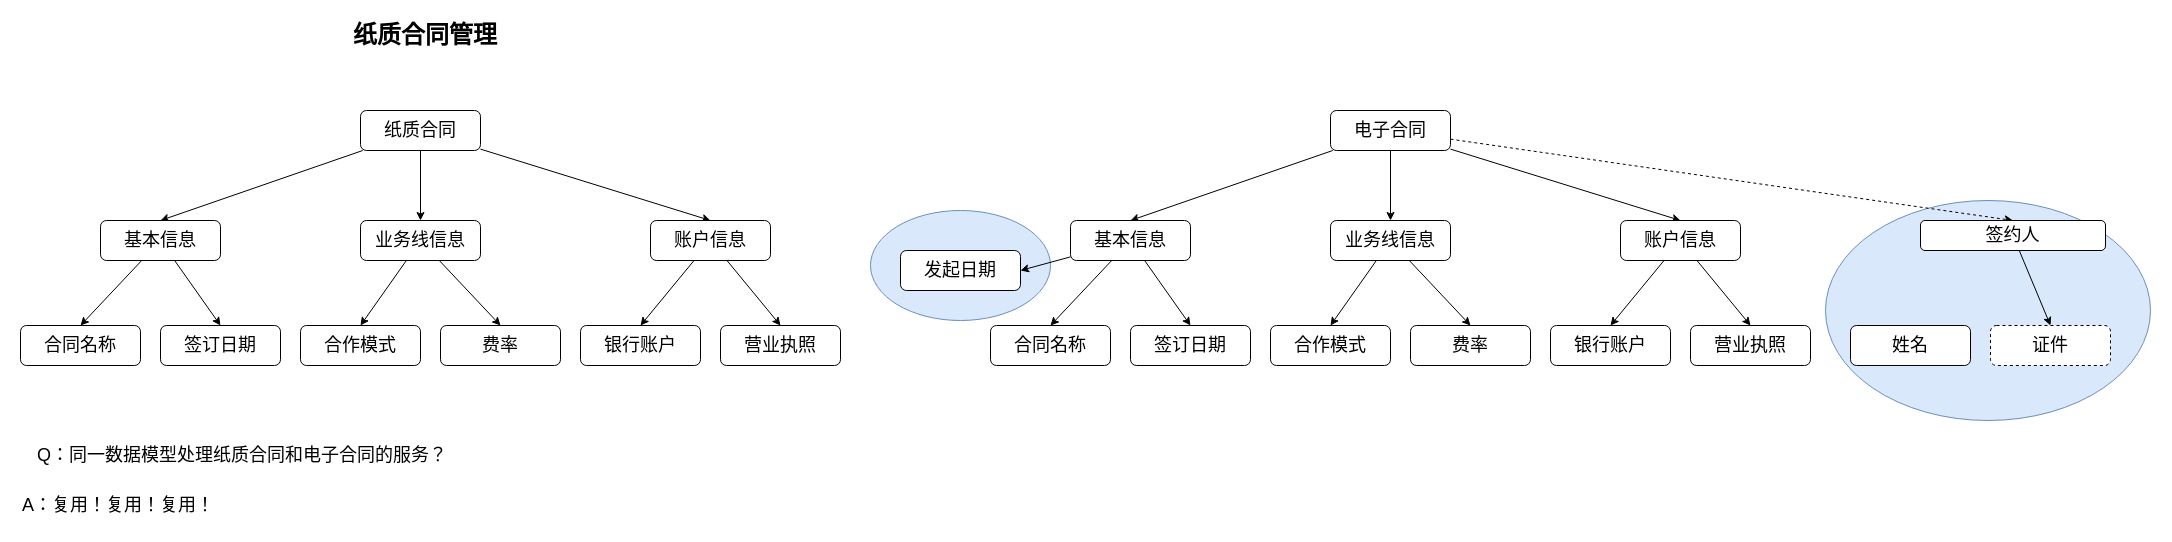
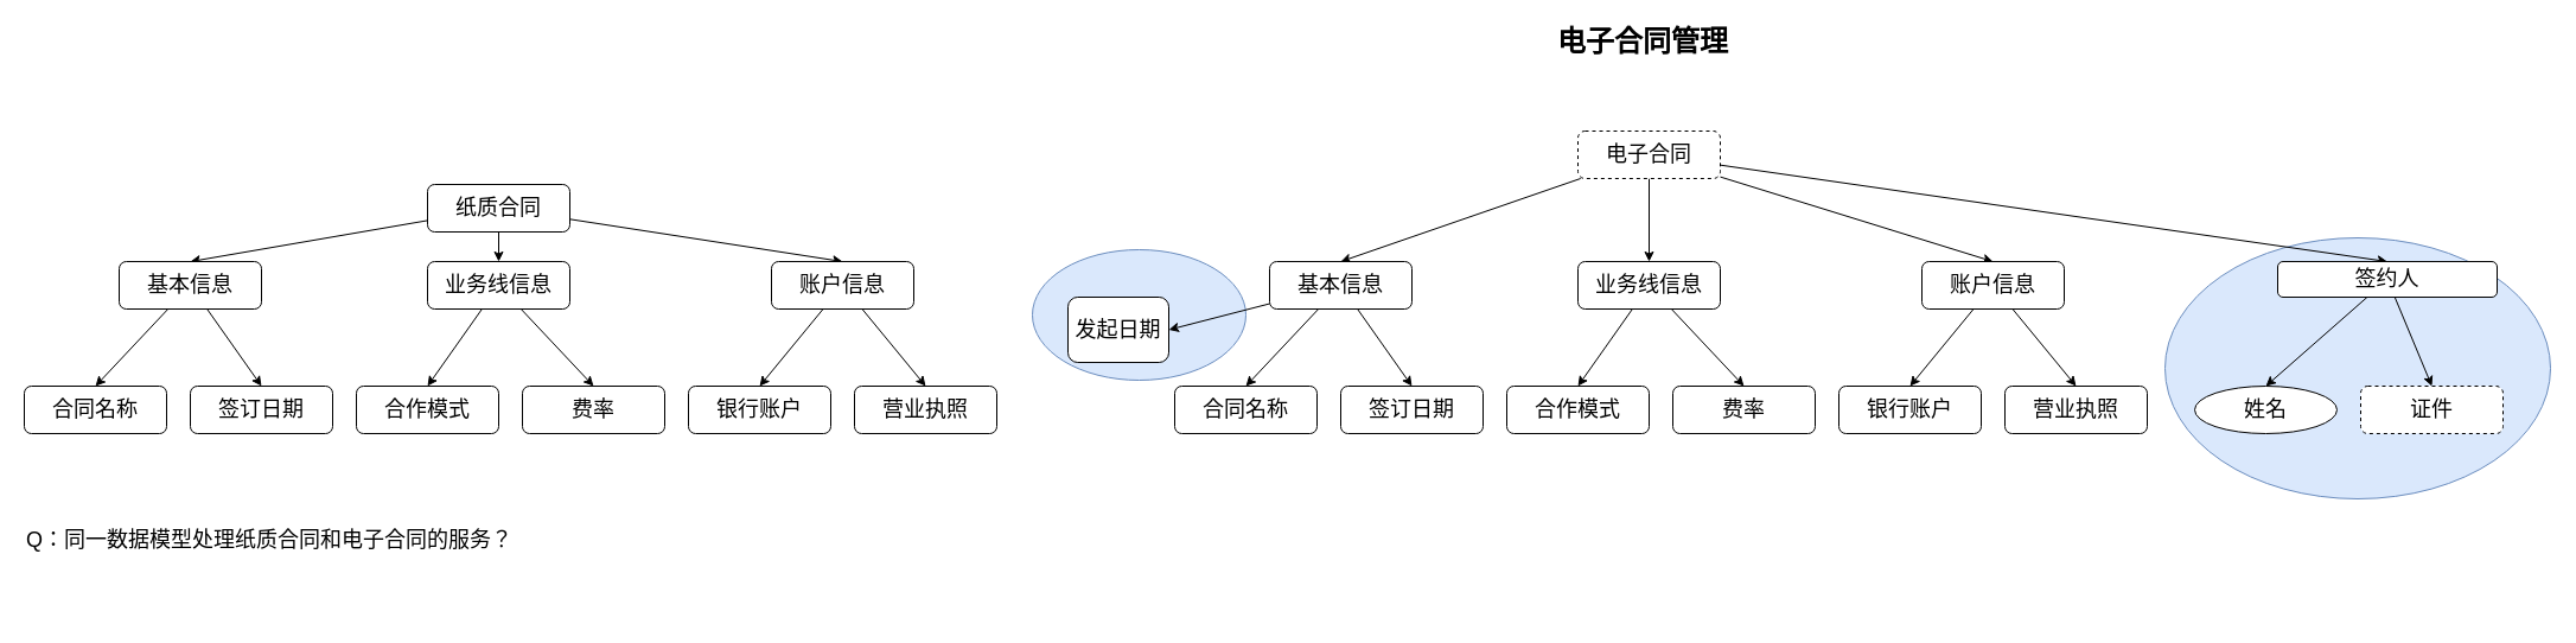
- <mxCell id="52" value="&lt;b&gt;&lt;font style=&quot;font-size: 24px;&quot;&gt;纸质合同管理&lt;/font&gt;&lt;/b&gt;" style="text;html=1;strokeColor=none;fillColor=none;align=center;verticalAlign=middle;whiteSpace=wrap;rounded=0;fontSize=18;" vertex="1" parent="1"><mxGeometry x="340" y="20" width="170" height="30" as="geometry" /></mxCell>
+ <mxCell id="53" value="&lt;b&gt;&lt;font style=&quot;font-size: 24px;&quot;&gt;电子合同管理&lt;/font&gt;&lt;/b&gt;" style="text;html=1;strokeColor=none;fillColor=none;align=center;verticalAlign=middle;whiteSpace=wrap;rounded=0;fontSize=18;" vertex="1" parent="1"><mxGeometry x="1300" y="20" width="170" height="30" as="geometry" /></mxCell>
- <mxCell id="7" value="&lt;font style=&quot;font-size: 18px;&quot;&gt;纸质合同&lt;/font&gt;" style="rounded=1;whiteSpace=wrap;html=1;" vertex="1" parent="1"><mxGeometry x="360" y="110" width="120" height="40" as="geometry" /></mxCell>
+ <mxCell id="7" value="&lt;font style=&quot;font-size: 18px;&quot;&gt;纸质合同&lt;/font&gt;" style="rounded=1;whiteSpace=wrap;html=1;" vertex="1" parent="1"><mxGeometry x="360" y="155" width="120" height="40" as="geometry" /></mxCell>
- <mxCell id="27" value="&lt;font style=&quot;font-size: 18px;&quot;&gt;电子合同&lt;/font&gt;" style="rounded=1;whiteSpace=wrap;html=1;" vertex="1" parent="1"><mxGeometry x="1330" y="110" width="120" height="40" as="geometry" /></mxCell>
+ <mxCell id="27" value="&lt;font style=&quot;font-size: 18px;&quot;&gt;电子合同&lt;/font&gt;" style="rounded=1;whiteSpace=wrap;html=1;dashed=1;" vertex="1" parent="1"><mxGeometry x="1330" y="110" width="120" height="40" as="geometry" /></mxCell>
- <mxCell id="26" style="edgeStyle=none;rounded=0;orthogonalLoop=1;jettySize=auto;html=1;entryX=0.5;entryY=0;entryDx=0;entryDy=0;fontSize=18;dashed=1;" edge="1" parent="1" source="27" target="47"><mxGeometry relative="1" as="geometry" /></mxCell>
+ <mxCell id="26" style="edgeStyle=none;rounded=0;orthogonalLoop=1;jettySize=auto;html=1;entryX=0.5;entryY=0;entryDx=0;entryDy=0;fontSize=18;" edge="1" parent="1" source="27" target="47"><mxGeometry relative="1" as="geometry" /></mxCell>
- <mxCell id="44" value="&lt;font style=&quot;font-size: 18px;&quot;&gt;发起日期&lt;/font&gt;" style="rounded=1;whiteSpace=wrap;html=1;" vertex="1" parent="1"><mxGeometry x="900" y="250" width="120" height="40" as="geometry" /></mxCell>
+ <mxCell id="44" value="&lt;font style=&quot;font-size: 18px;&quot;&gt;发起日期&lt;/font&gt;" style="rounded=1;whiteSpace=wrap;html=1;" vertex="1" parent="1"><mxGeometry x="900" y="250" width="85" height="55" as="geometry" /></mxCell>
+ <mxCell id="45" style="edgeStyle=none;rounded=0;orthogonalLoop=1;jettySize=auto;html=1;entryX=0.5;entryY=0;entryDx=0;entryDy=0;fontSize=18;" edge="1" parent="1" source="47" target="48"><mxGeometry relative="1" as="geometry" /></mxCell>
- <mxCell id="48" value="&lt;span style=&quot;font-size: 18px;&quot;&gt;姓名&lt;/span&gt;" style="rounded=1;whiteSpace=wrap;html=1;" vertex="1" parent="1"><mxGeometry x="1850" y="325" width="120" height="40" as="geometry" /></mxCell>
+ <mxCell id="48" value="&lt;span style=&quot;font-size: 18px;&quot;&gt;姓名&lt;/span&gt;" style="ellipse;whiteSpace=wrap;html=1;" vertex="1" parent="1"><mxGeometry x="1850" y="325" width="120" height="40" as="geometry" /></mxCell>
- <mxCell id="50" value="Q：同一数据模型处理纸质合同和电子合同的服务？" style="text;html=1;strokeColor=none;fillColor=none;align=left;verticalAlign=middle;whiteSpace=wrap;rounded=0;fontSize=18;" vertex="1" parent="1"><mxGeometry x="35" y="440" width="440" height="30" as="geometry" /></mxCell>
+ <mxCell id="50" value="Q：同一数据模型处理纸质合同和电子合同的服务？" style="text;html=1;strokeColor=none;fillColor=none;align=left;verticalAlign=middle;whiteSpace=wrap;rounded=0;fontSize=18;" vertex="1" parent="1"><mxGeometry x="20" y="440" width="440" height="30" as="geometry" /></mxCell>
- <mxCell id="51" value="A：复用！复用！复用！" style="text;html=1;strokeColor=none;fillColor=none;align=left;verticalAlign=middle;whiteSpace=wrap;rounded=0;fontSize=18;" vertex="1" parent="1"><mxGeometry x="20" y="490" width="440" height="30" as="geometry" /></mxCell>
